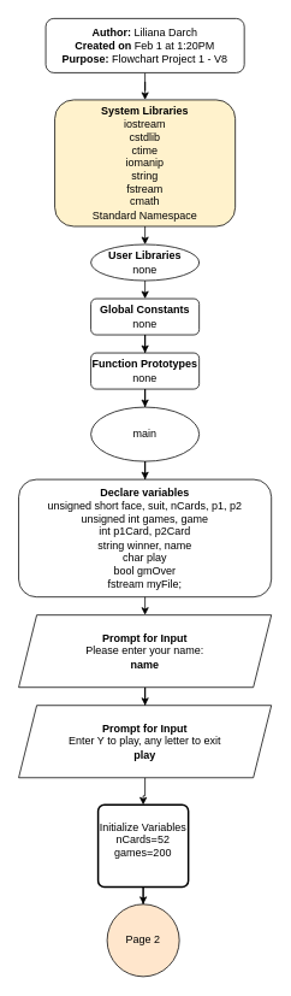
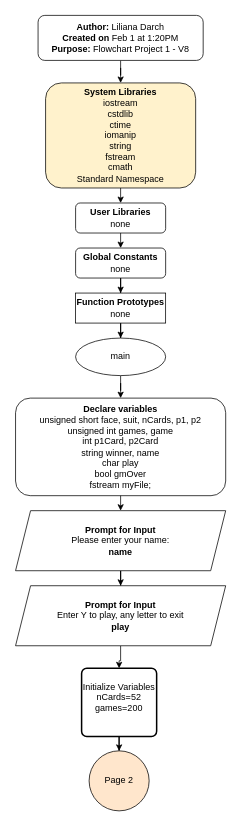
- <mxCell id="7" value="&lt;div&gt;&lt;b&gt;User Libraries&lt;/b&gt;&lt;/div&gt;&lt;div&gt;none&lt;br&gt;&lt;/div&gt;" style="ellipse;whiteSpace=wrap;html=1;" parent="1" vertex="1"><mxGeometry x="100" y="270" width="120" height="40" as="geometry" /></mxCell>
+ <mxCell id="7" value="&lt;div&gt;&lt;b&gt;User Libraries&lt;/b&gt;&lt;/div&gt;&lt;div&gt;none&lt;br&gt;&lt;/div&gt;" style="rounded=1;whiteSpace=wrap;html=1;" parent="1" vertex="1"><mxGeometry x="100" y="270" width="120" height="40" as="geometry" /></mxCell>
- <mxCell id="12" value="&lt;div&gt;&lt;b&gt;Function Prototypes&lt;/b&gt;&lt;/div&gt;none" style="whiteSpace=wrap;html=1;rounded=1;" parent="1" vertex="1"><mxGeometry x="100" y="390" width="120" height="40" as="geometry" /></mxCell>
+ <mxCell id="12" value="&lt;div&gt;&lt;b&gt;Function Prototypes&lt;/b&gt;&lt;/div&gt;none" style="whiteSpace=wrap;html=1;rounded=0;" parent="1" vertex="1"><mxGeometry x="100" y="390" width="120" height="40" as="geometry" /></mxCell>
- <mxCell id="14" value="main" style="ellipse;whiteSpace=wrap;html=1;rounded=1;" parent="1" vertex="1"><mxGeometry x="100" y="450" width="120" height="60" as="geometry" /></mxCell>
+ <mxCell id="14" value="main" style="ellipse;whiteSpace=wrap;html=1;rounded=1;" parent="1" vertex="1"><mxGeometry x="100" y="450" width="120" height="50" as="geometry" /></mxCell>
